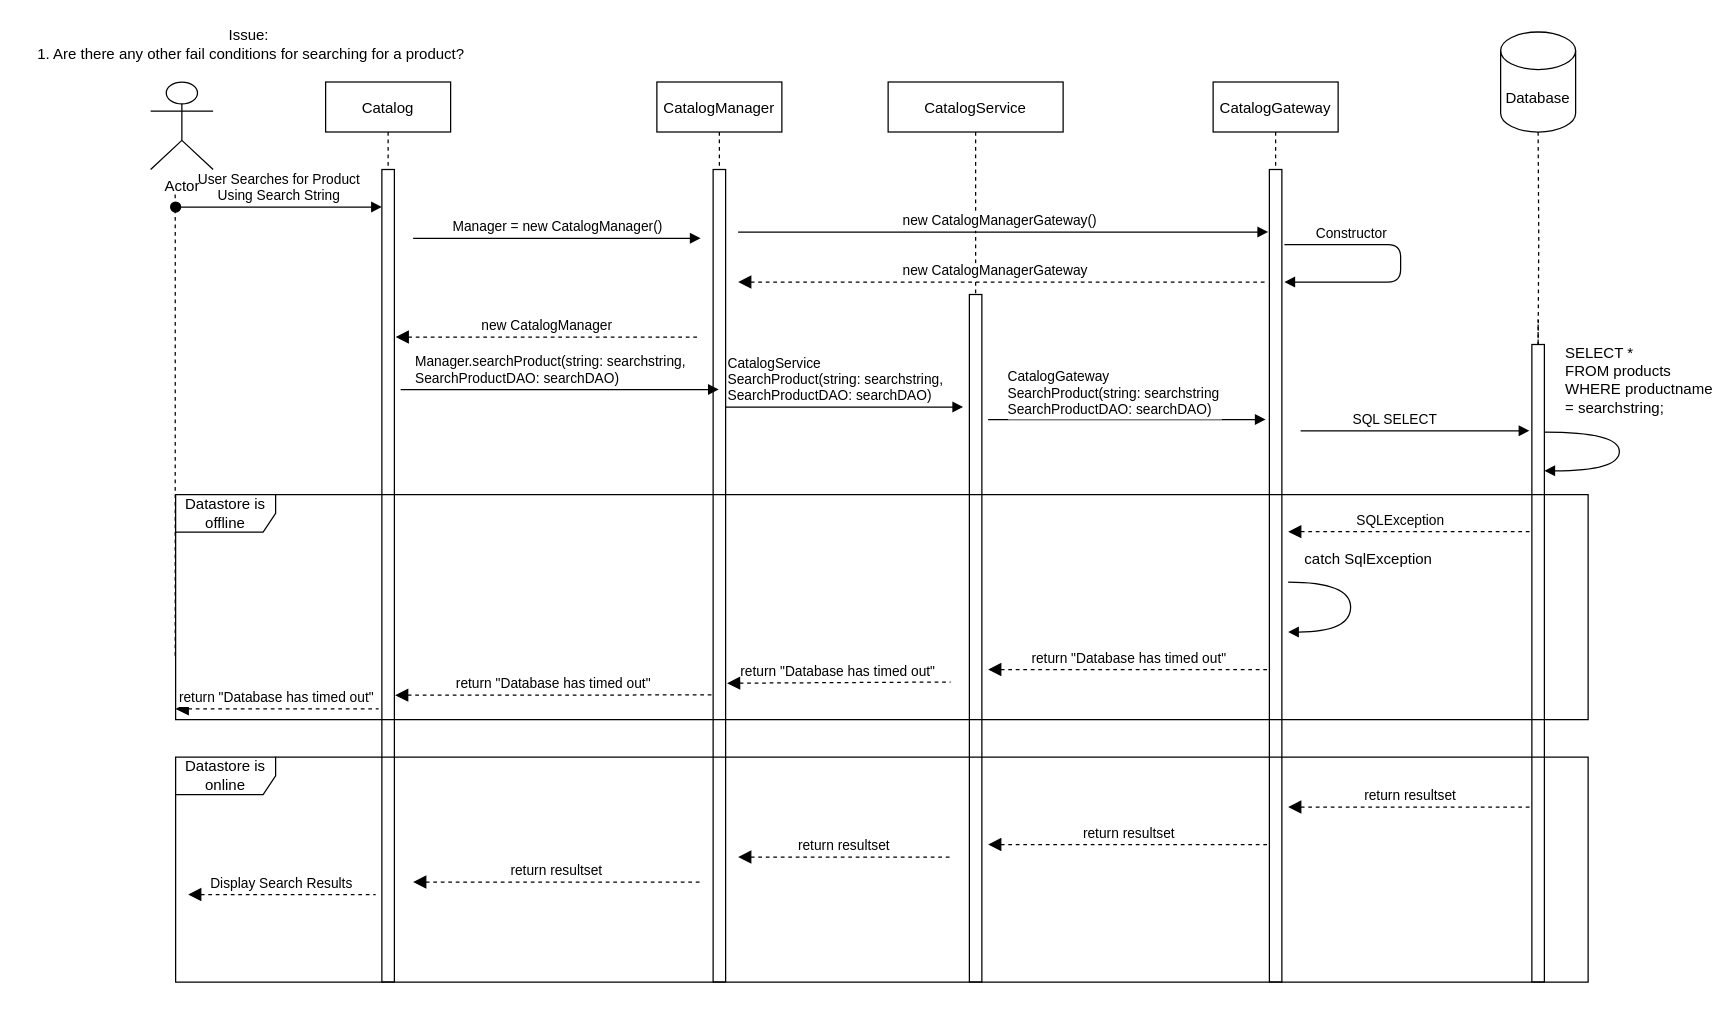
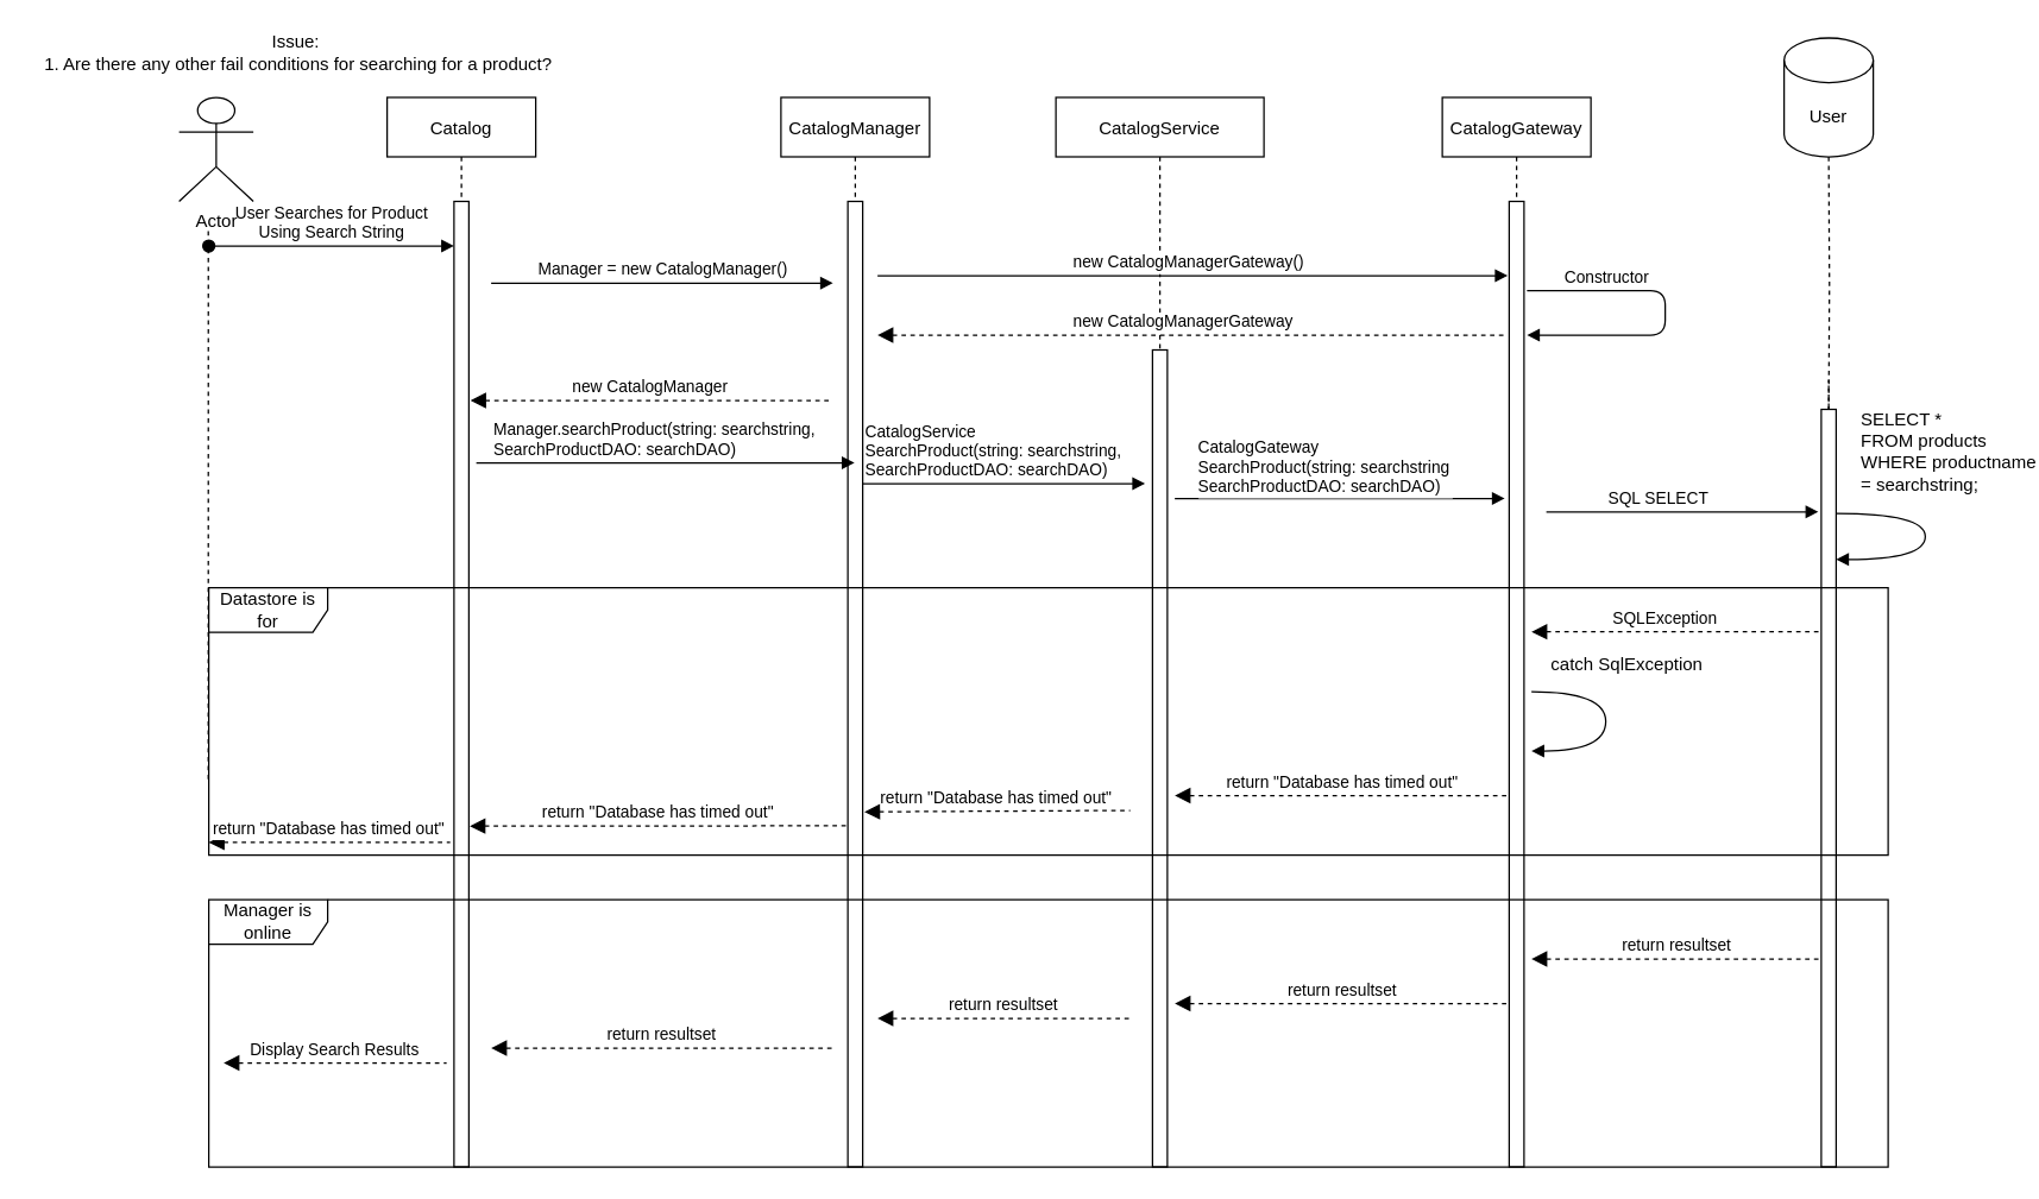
- <mxCell id="11" value="Database" style="shape=cylinder3;whiteSpace=wrap;html=1;boundedLbl=1;backgroundOutline=1;size=15;" parent="1" vertex="1"><mxGeometry x="1200" y="25" width="60" height="80" as="geometry" /></mxCell>
+ <mxCell id="11" value="User" style="shape=cylinder3;whiteSpace=wrap;html=1;boundedLbl=1;backgroundOutline=1;size=15;" parent="1" vertex="1"><mxGeometry x="1200" y="25" width="60" height="80" as="geometry" /></mxCell>
- <mxCell id="33" value="Datastore is offline" style="shape=umlFrame;whiteSpace=wrap;html=1;fontFamily=Helvetica;width=80;height=30;" parent="1" vertex="1"><mxGeometry x="140" y="395" width="1130" height="180" as="geometry" /></mxCell>
+ <mxCell id="33" value="Datastore is for" style="shape=umlFrame;whiteSpace=wrap;html=1;fontFamily=Helvetica;width=80;height=30;" parent="1" vertex="1"><mxGeometry x="140" y="395" width="1130" height="180" as="geometry" /></mxCell>
- <mxCell id="23" value="Datastore is online" style="shape=umlFrame;whiteSpace=wrap;html=1;fontFamily=Helvetica;width=80;height=30;" parent="1" vertex="1"><mxGeometry x="140" y="605" width="1130" height="180" as="geometry" /></mxCell>
+ <mxCell id="23" value="Manager is online" style="shape=umlFrame;whiteSpace=wrap;html=1;fontFamily=Helvetica;width=80;height=30;" parent="1" vertex="1"><mxGeometry x="140" y="605" width="1130" height="180" as="geometry" /></mxCell>
